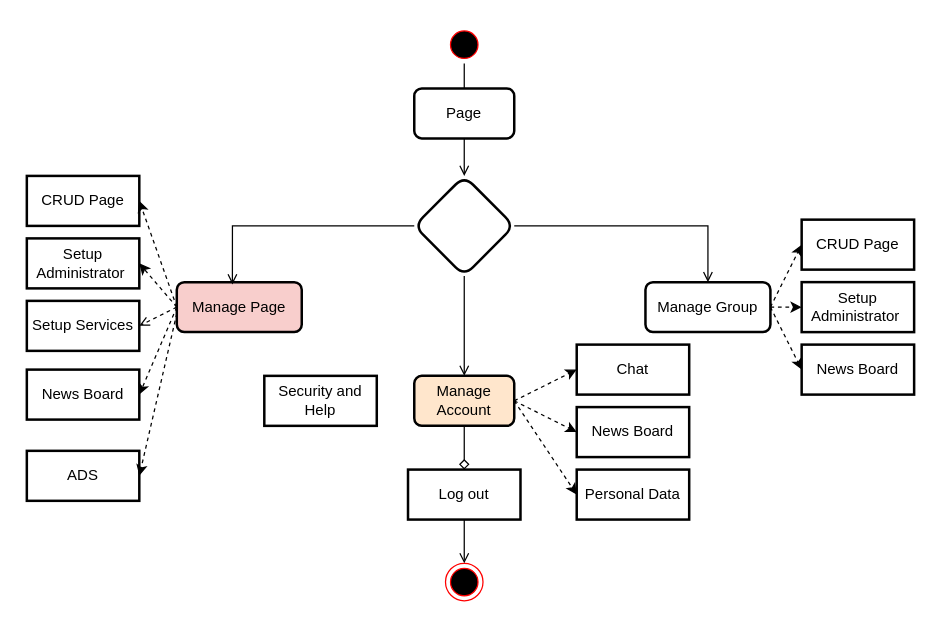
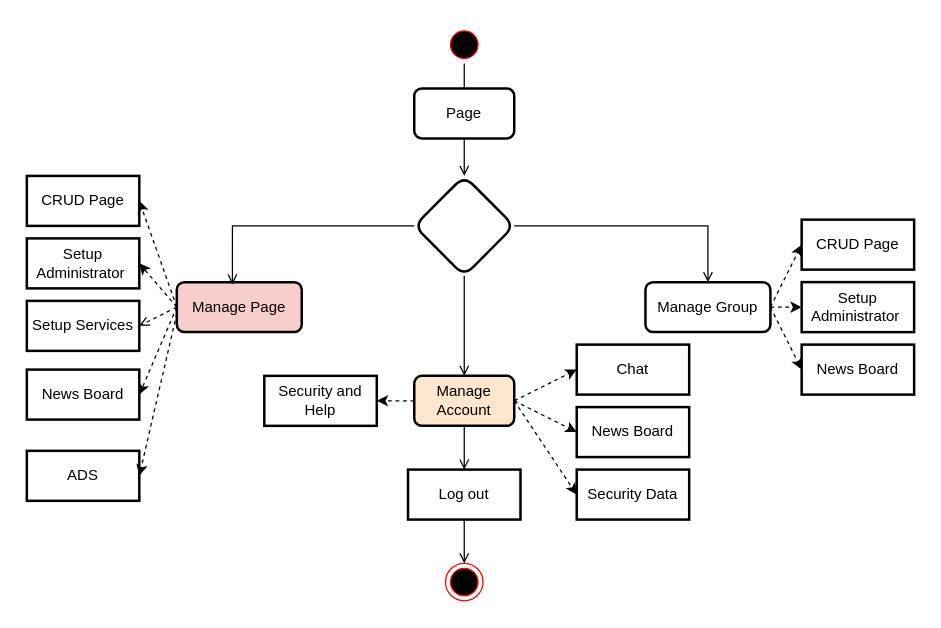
+ <mxCell id="35" value="" style="endArrow=classic;html=1;rounded=0;entryX=1;entryY=0.5;entryDx=0;entryDy=0;dashed=1;exitX=0;exitY=0.5;exitDx=0;exitDy=0;" parent="1" source="28" target="26" edge="1"><mxGeometry width="50" height="50" relative="1" as="geometry"><mxPoint x="421" y="330" as="sourcePoint" /><mxPoint x="471" y="405" as="targetPoint" /></mxGeometry></mxCell>
- <mxCell id="27" value="" style="edgeStyle=orthogonalEdgeStyle;rounded=0;orthogonalLoop=1;jettySize=auto;html=1;endArrow=diamond;endFill=0;" parent="1" source="28" target="37" edge="1"><mxGeometry relative="1" as="geometry" /></mxCell>
+ <mxCell id="27" value="" style="edgeStyle=orthogonalEdgeStyle;rounded=0;orthogonalLoop=1;jettySize=auto;html=1;endArrow=open;endFill=0;" parent="1" source="28" target="37" edge="1"><mxGeometry relative="1" as="geometry" /></mxCell>
- <mxCell id="31" value="Personal Data" style="rounded=0;whiteSpace=wrap;html=1;strokeWidth=2;" parent="1" vertex="1"><mxGeometry x="461" y="375" width="90" height="40" as="geometry" /></mxCell>
+ <mxCell id="31" value="Security Data" style="rounded=0;whiteSpace=wrap;html=1;strokeWidth=2;" parent="1" vertex="1"><mxGeometry x="461" y="375" width="90" height="40" as="geometry" /></mxCell>
